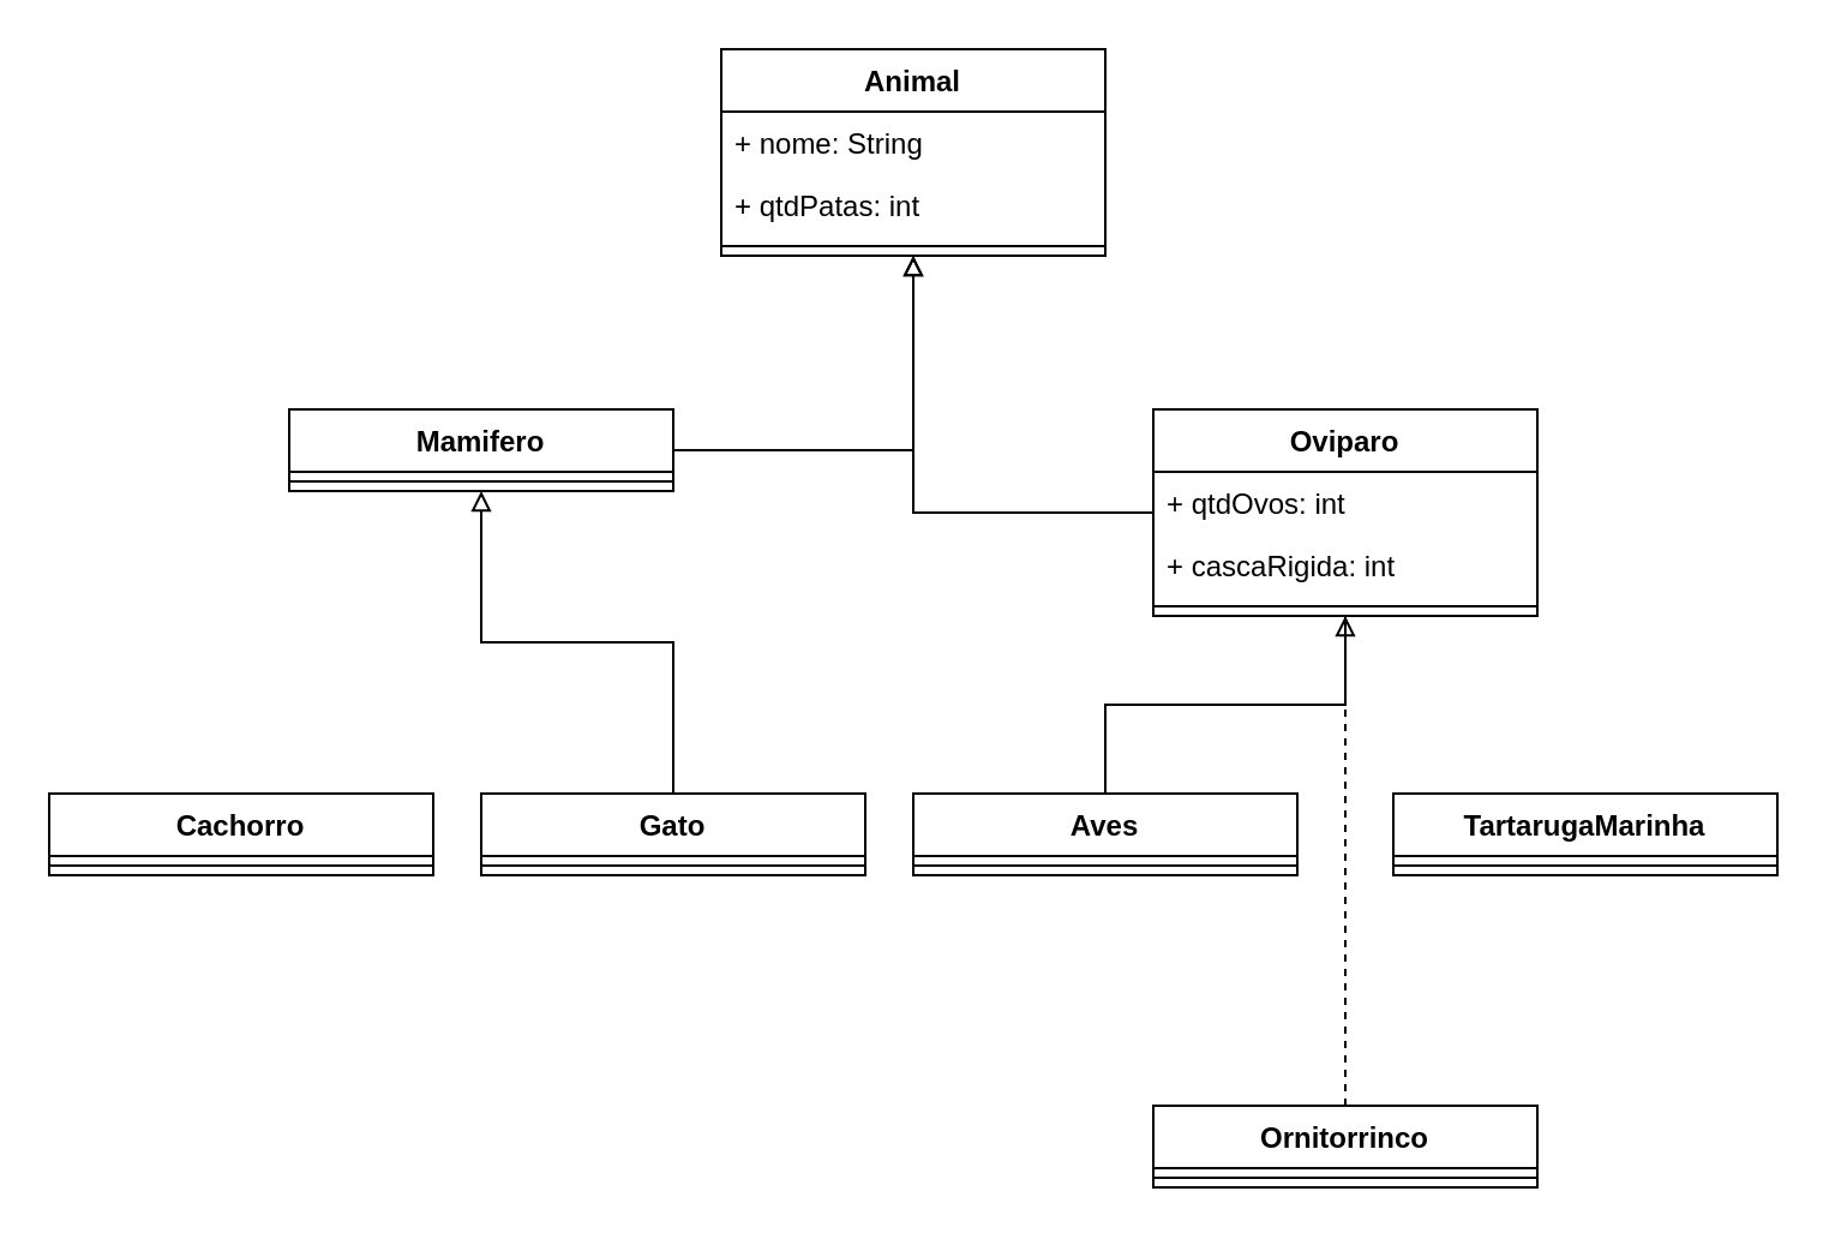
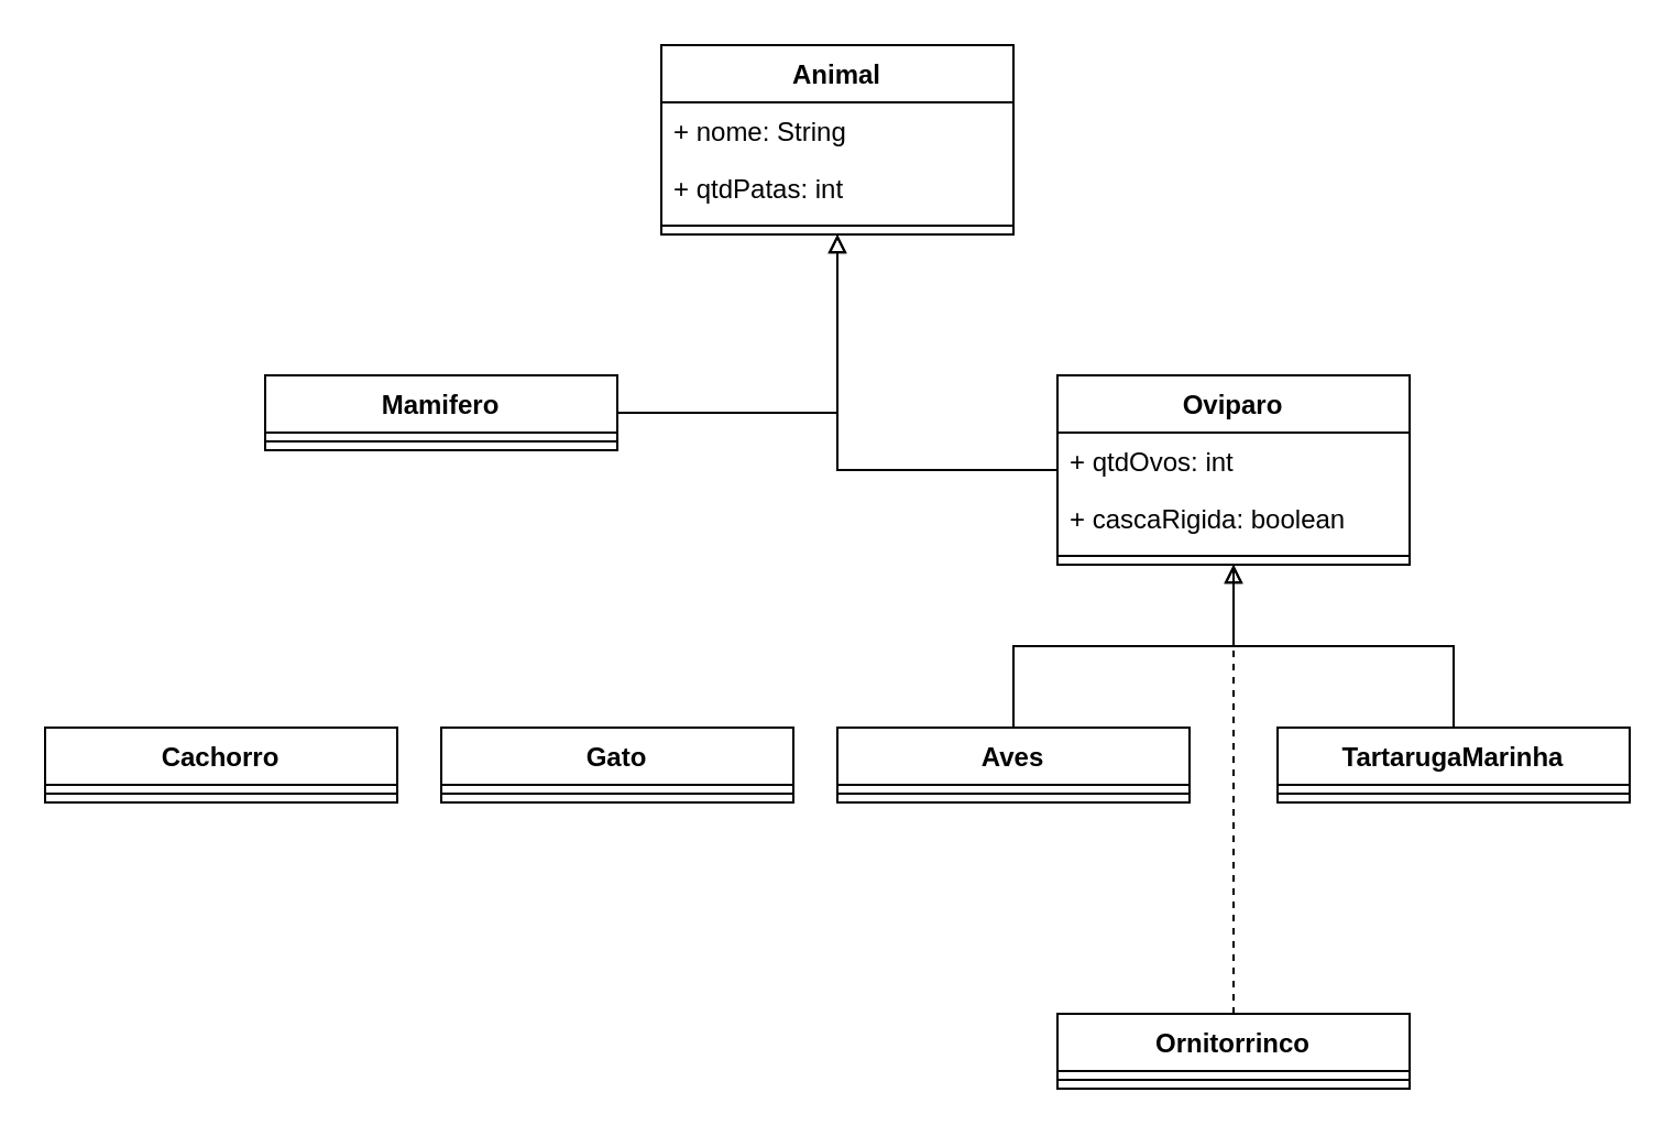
- <mxCell id="23" value="+ cascaRigida: int" style="text;strokeColor=none;fillColor=none;align=left;verticalAlign=top;spacingLeft=4;spacingRight=4;overflow=hidden;rotatable=0;points=[[0,0.5],[1,0.5]];portConstraint=eastwest;" vertex="1" parent="21"><mxGeometry y="52" width="160" height="26" as="geometry" /></mxCell>
+ <mxCell id="23" value="+ cascaRigida: boolean" style="text;strokeColor=none;fillColor=none;align=left;verticalAlign=top;spacingLeft=4;spacingRight=4;overflow=hidden;rotatable=0;points=[[0,0.5],[1,0.5]];portConstraint=eastwest;" vertex="1" parent="21"><mxGeometry y="52" width="160" height="26" as="geometry" /></mxCell>
- <mxCell id="11" style="edgeStyle=orthogonalEdgeStyle;rounded=0;orthogonalLoop=1;jettySize=auto;html=1;endArrow=block;endFill=0;" edge="1" parent="1" source="12" target="15"><mxGeometry relative="1" as="geometry" /></mxCell>
+ <mxCell id="25" style="edgeStyle=orthogonalEdgeStyle;rounded=0;orthogonalLoop=1;jettySize=auto;html=1;endArrow=block;endFill=0;" edge="1" parent="1" source="26" target="21"><mxGeometry relative="1" as="geometry" /></mxCell>
